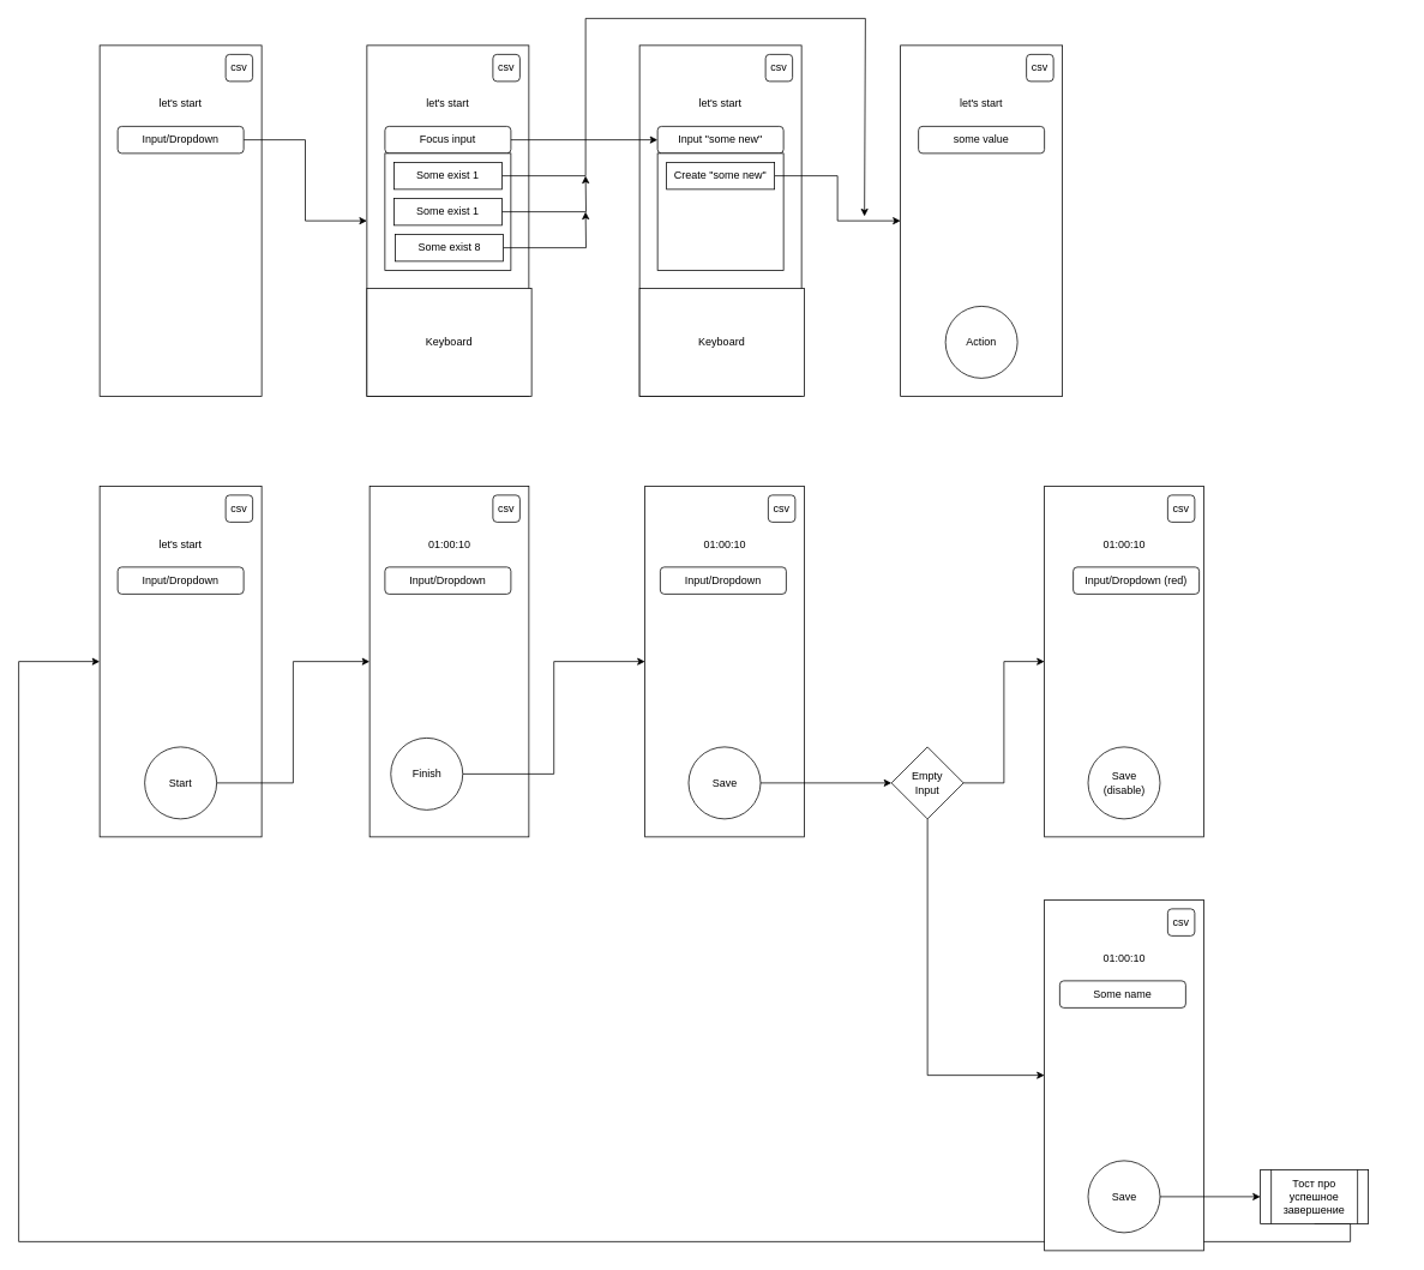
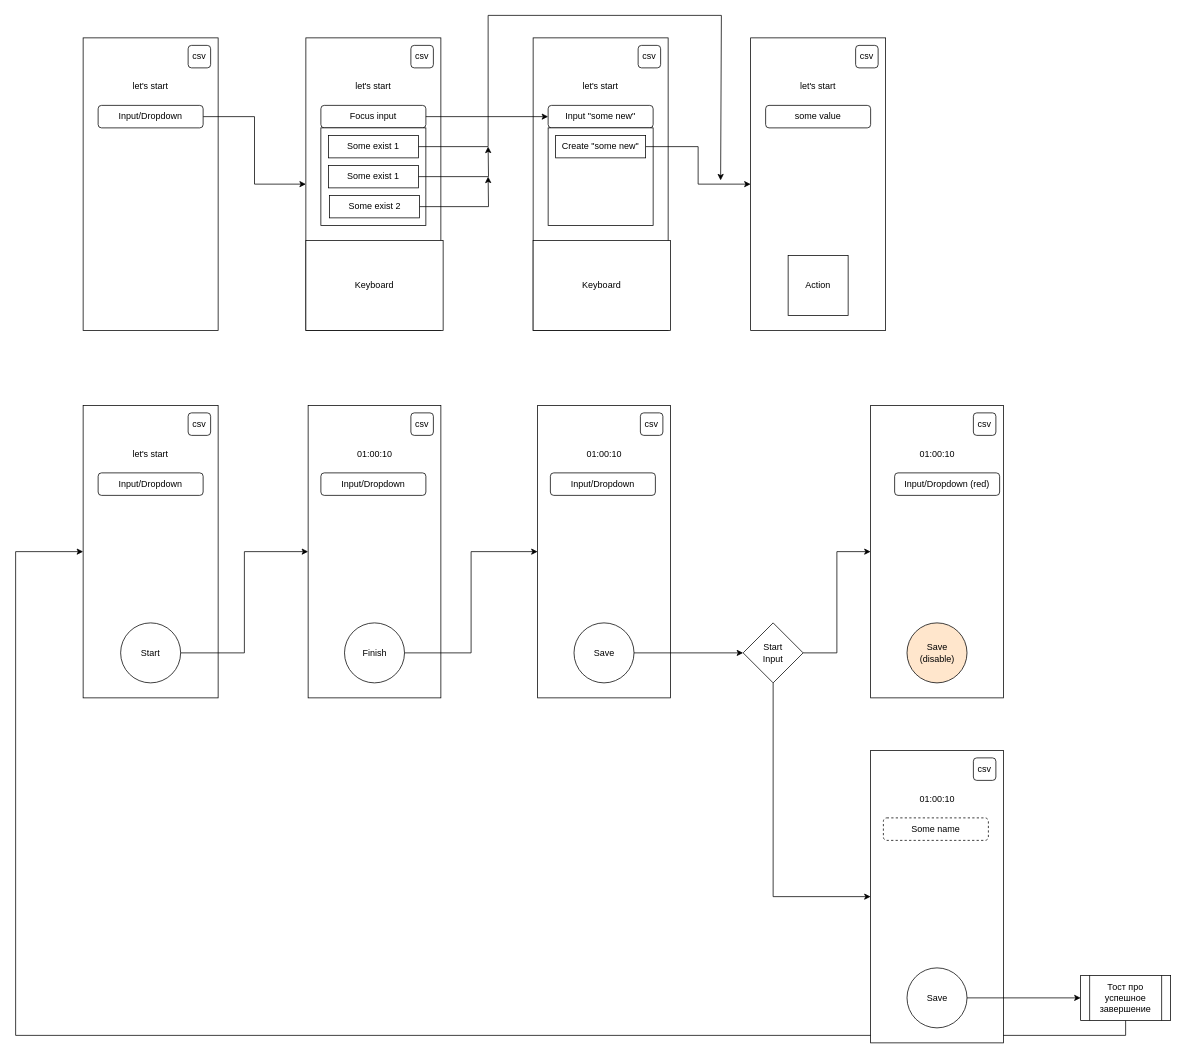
- <mxCell id="24" value="Some exist 8" style="rounded=0;whiteSpace=wrap;html=1;" vertex="1" parent="1"><mxGeometry x="438.5" y="260" width="120" height="30" as="geometry" /></mxCell>
+ <mxCell id="24" value="Some exist 2" style="rounded=0;whiteSpace=wrap;html=1;" vertex="1" parent="1"><mxGeometry x="438.5" y="260" width="120" height="30" as="geometry" /></mxCell>
- <mxCell id="65" value="Action" style="ellipse;whiteSpace=wrap;html=1;aspect=fixed;" vertex="1" parent="1"><mxGeometry x="1050" y="340" width="80" height="80" as="geometry" /></mxCell>
+ <mxCell id="65" value="Action" style="whiteSpace=wrap;html=1;aspect=fixed;rounded=0;" vertex="1" parent="1"><mxGeometry x="1050" y="340" width="80" height="80" as="geometry" /></mxCell>
- <mxCell id="13" value="Finish" style="ellipse;whiteSpace=wrap;html=1;aspect=fixed;" vertex="1" parent="1"><mxGeometry x="433.5" y="820" width="80" height="80" as="geometry" /></mxCell>
+ <mxCell id="13" value="Finish" style="ellipse;whiteSpace=wrap;html=1;aspect=fixed;" vertex="1" parent="1"><mxGeometry x="458.5" y="830" width="80" height="80" as="geometry" /></mxCell>
- <mxCell id="46" value="Empty&lt;div&gt;Input&lt;/div&gt;" style="rhombus;whiteSpace=wrap;html=1;" vertex="1" parent="1"><mxGeometry x="990" y="830" width="80" height="80" as="geometry" /></mxCell>
+ <mxCell id="46" value="Start&lt;div&gt;Input&lt;/div&gt;" style="rhombus;whiteSpace=wrap;html=1;" vertex="1" parent="1"><mxGeometry x="990" y="830" width="80" height="80" as="geometry" /></mxCell>
- <mxCell id="50" value="&lt;span&gt;Save&lt;/span&gt;&lt;div&gt;(disable)&lt;/div&gt;" style="ellipse;whiteSpace=wrap;html=1;aspect=fixed;" vertex="1" parent="1"><mxGeometry x="1208.5" y="830" width="80" height="80" as="geometry" /></mxCell>
+ <mxCell id="50" value="&lt;span&gt;Save&lt;/span&gt;&lt;div&gt;(disable)&lt;/div&gt;" style="ellipse;whiteSpace=wrap;html=1;aspect=fixed;fillColor=#ffe6cc;" vertex="1" parent="1"><mxGeometry x="1208.5" y="830" width="80" height="80" as="geometry" /></mxCell>
- <mxCell id="57" value="Some name" style="rounded=1;whiteSpace=wrap;html=1;" vertex="1" parent="1"><mxGeometry x="1177" y="1090" width="140" height="30" as="geometry" /></mxCell>
+ <mxCell id="57" value="Some name" style="rounded=1;whiteSpace=wrap;html=1;dashed=1;" vertex="1" parent="1"><mxGeometry x="1177" y="1090" width="140" height="30" as="geometry" /></mxCell>
- <mxCell id="11" value="Тост про успешное завершение" style="shape=process;whiteSpace=wrap;html=1;backgroundOutline=1;" parent="1" vertex="1"><mxGeometry x="1400" y="1300" width="120" height="60" as="geometry" /></mxCell>
+ <mxCell id="11" value="Тост про успешное завершение" style="shape=process;whiteSpace=wrap;html=1;backgroundOutline=1;" parent="1" vertex="1"><mxGeometry x="1440" y="1300" width="120" height="60" as="geometry" /></mxCell>
